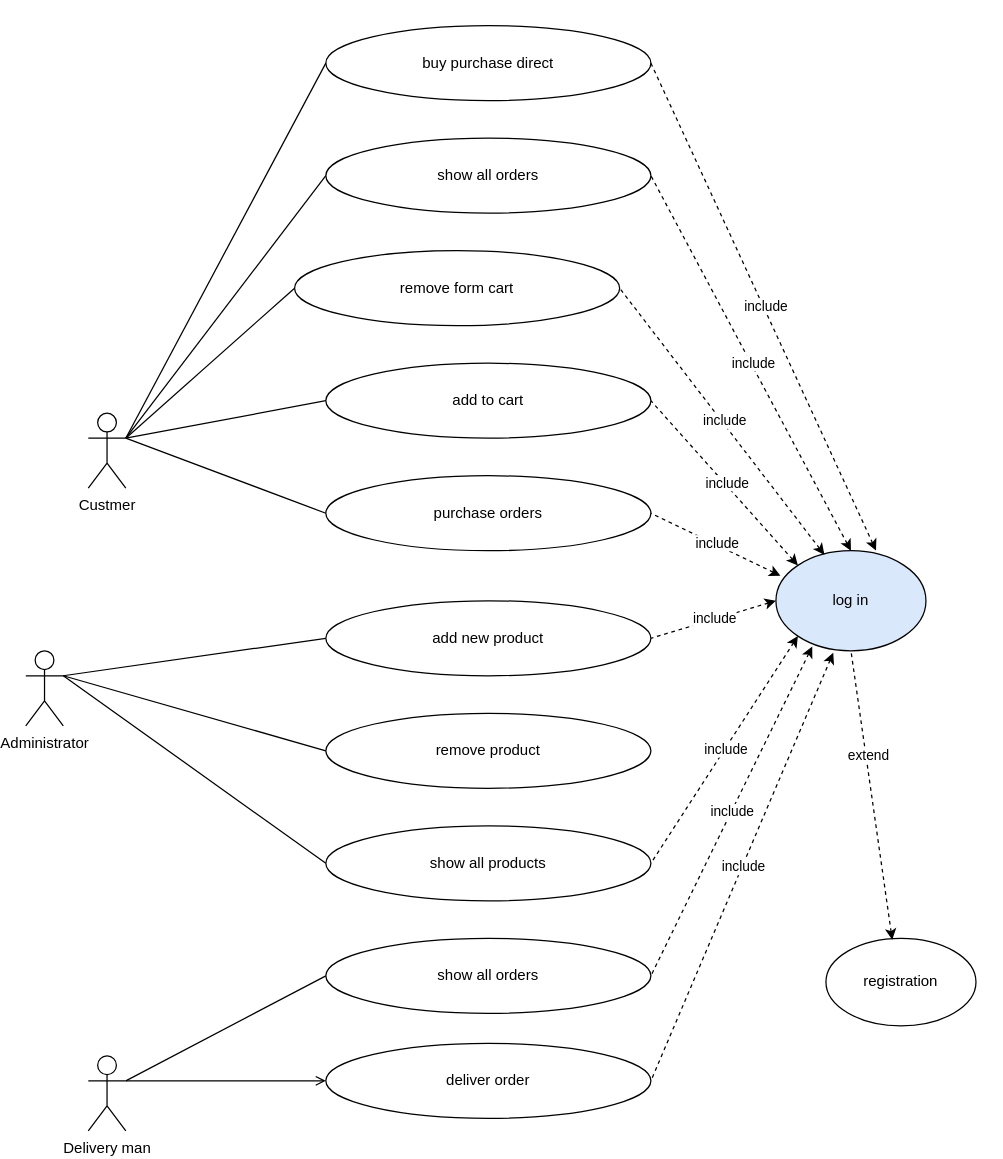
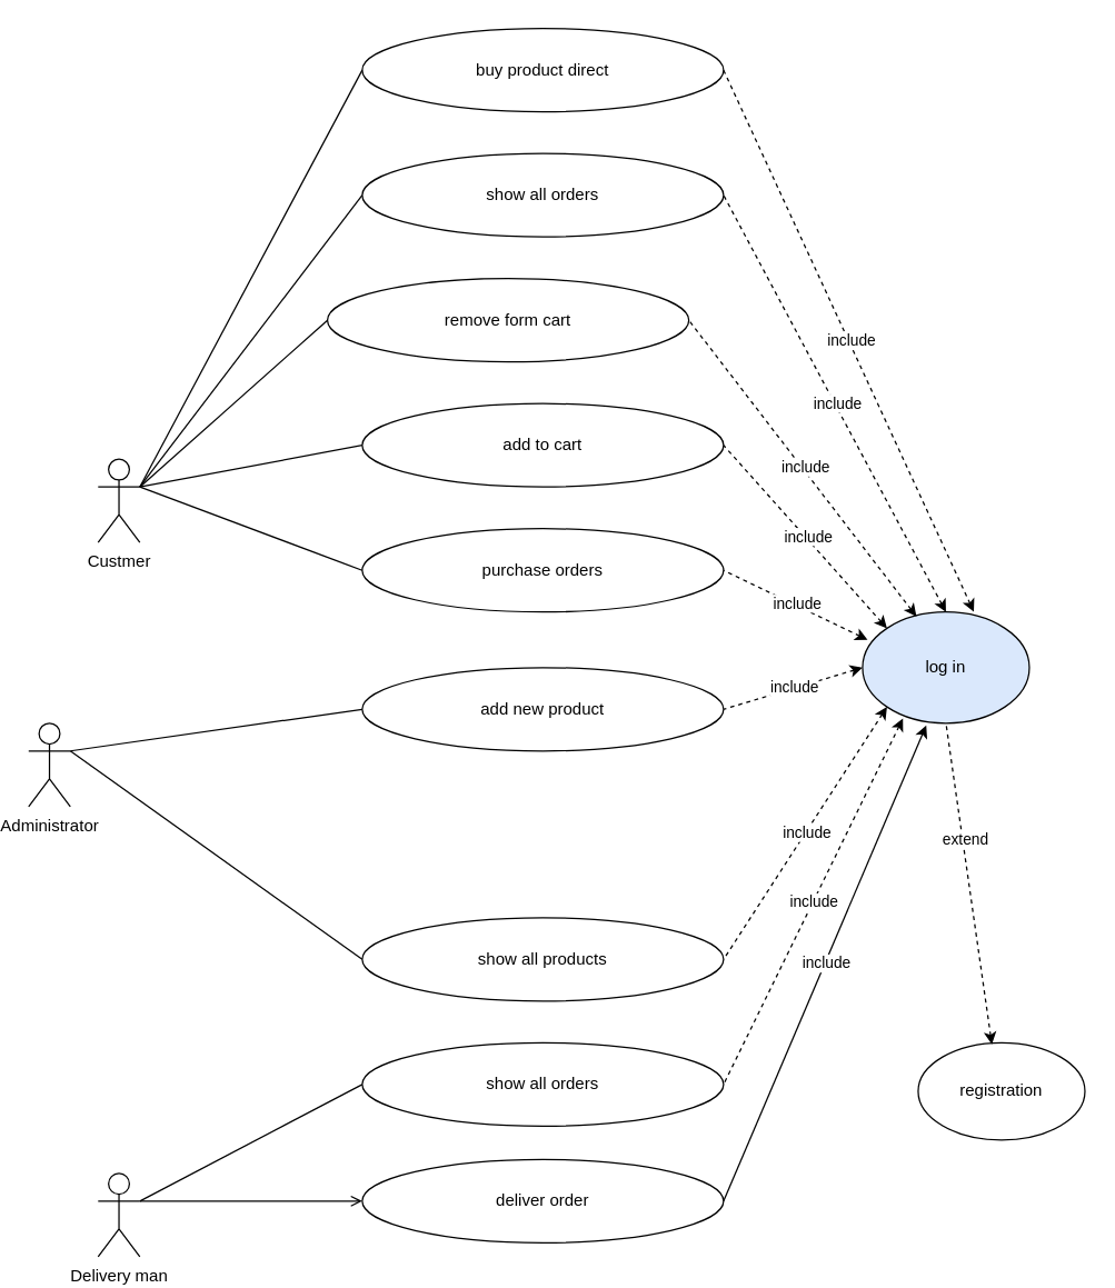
- <mxCell id="43" value="buy purchase direct" style="ellipse;whiteSpace=wrap;html=1;" vertex="1" parent="1"><mxGeometry x="260" width="260" height="60" as="geometry" y="20" /></mxCell>
+ <mxCell id="43" value="buy product direct" style="ellipse;whiteSpace=wrap;html=1;" vertex="1" parent="1"><mxGeometry x="260" width="260" height="60" as="geometry" y="20" /></mxCell>
- <mxCell id="13" value="" style="endArrow=none;html=1;rounded=0;entryX=0;entryY=0.5;entryDx=0;entryDy=0;exitX=1;exitY=0.333;exitDx=0;exitDy=0;exitPerimeter=0;" parent="1" source="10" target="4" edge="1"><mxGeometry width="50" height="50" relative="1" as="geometry"><mxPoint x="120" y="405" as="sourcePoint" /><mxPoint x="280" y="360" as="targetPoint" /></mxGeometry></mxCell>
- <mxCell id="4" value="remove product" style="ellipse;whiteSpace=wrap;html=1;" parent="1" vertex="1"><mxGeometry x="260" y="570" width="260" height="60" as="geometry" /></mxCell>
- <mxCell id="37" value="" style="endArrow=none;dashed=1;html=1;rounded=0;startArrow=classic;startFill=1;entryX=1;entryY=0.5;entryDx=0;entryDy=0;exitX=0.382;exitY=1.02;exitDx=0;exitDy=0;exitPerimeter=0;" parent="1" source="7" target="5" edge="1"><mxGeometry width="50" height="50" relative="1" as="geometry"><mxPoint x="750" y="510" as="sourcePoint" /><mxPoint x="590" y="200" as="targetPoint" /></mxGeometry></mxCell>
+ <mxCell id="37" value="" style="endArrow=none;dashed=0;html=1;rounded=0;startArrow=classic;startFill=1;entryX=1;entryY=0.5;entryDx=0;entryDy=0;exitX=0.382;exitY=1.02;exitDx=0;exitDy=0;exitPerimeter=0;" parent="1" source="7" target="5" edge="1"><mxGeometry width="50" height="50" relative="1" as="geometry"><mxPoint x="750" y="510" as="sourcePoint" /><mxPoint x="590" y="200" as="targetPoint" /></mxGeometry></mxCell>
